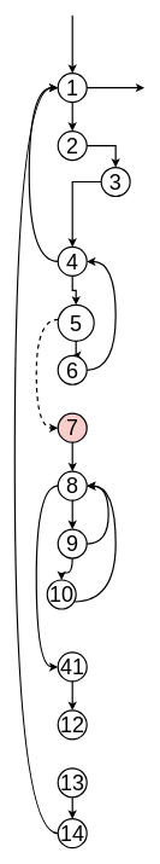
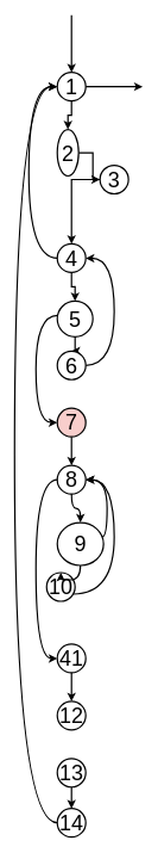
- <mxCell id="7" value="2" style="ellipse;whiteSpace=wrap;html=1;aspect=fixed;fontSize=30;strokeWidth=2;" parent="1" vertex="1"><mxGeometry x="80" y="180" width="40" height="40" as="geometry" /></mxCell>
+ <mxCell id="7" value="2" style="ellipse;whiteSpace=wrap;html=1;aspect=fixed;fontSize=30;strokeWidth=2;" parent="1" vertex="1"><mxGeometry x="80" y="180" width="30" height="65" as="geometry" /></mxCell>
- <mxCell id="14" style="edgeStyle=orthogonalEdgeStyle;curved=1;orthogonalLoop=1;jettySize=auto;html=1;entryX=0;entryY=0.5;entryDx=0;entryDy=0;strokeWidth=2;dashed=1;" parent="1" source="15" target="19" edge="1"><mxGeometry relative="1" as="geometry"><Array as="points"><mxPoint x="50" y="440" /><mxPoint x="50" y="590" /></Array></mxGeometry></mxCell>
+ <mxCell id="14" style="edgeStyle=orthogonalEdgeStyle;curved=1;orthogonalLoop=1;jettySize=auto;html=1;entryX=0;entryY=0.5;entryDx=0;entryDy=0;strokeWidth=2;" parent="1" source="15" target="19" edge="1"><mxGeometry relative="1" as="geometry"><Array as="points"><mxPoint x="50" y="440" /><mxPoint x="50" y="590" /></Array></mxGeometry></mxCell>
- <mxCell id="27" value="9" style="ellipse;whiteSpace=wrap;html=1;aspect=fixed;fontSize=30;strokeWidth=2;" parent="1" vertex="1"><mxGeometry x="80" y="730" width="40" height="40" as="geometry" /></mxCell>
+ <mxCell id="27" value="9" style="ellipse;whiteSpace=wrap;html=1;aspect=fixed;fontSize=30;strokeWidth=2;" parent="1" vertex="1"><mxGeometry x="80" y="730" width="65" height="60" as="geometry" /></mxCell>
